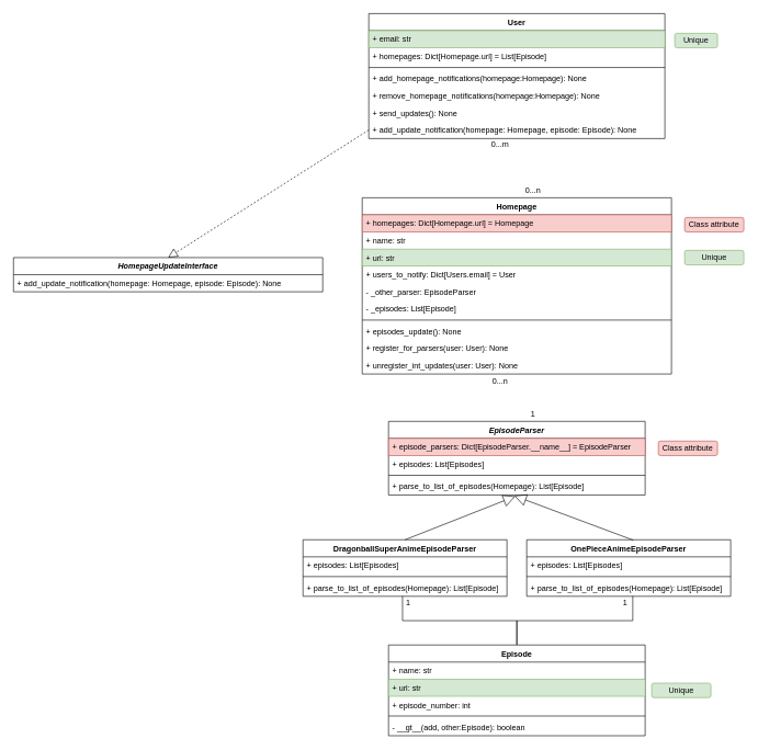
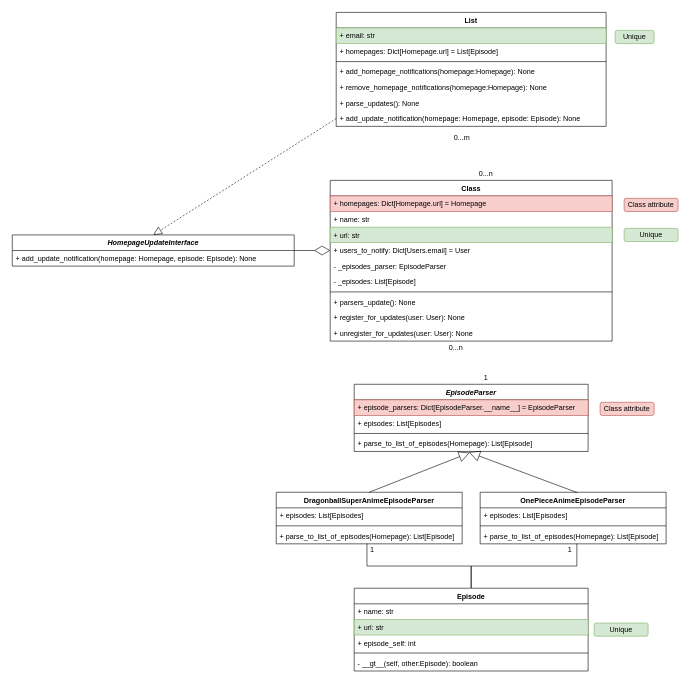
- <mxCell id="2" value="User" style="swimlane;fontStyle=1;align=center;verticalAlign=top;childLayout=stackLayout;horizontal=1;startSize=26;horizontalStack=0;resizeParent=1;resizeParentMax=0;resizeLast=0;collapsible=1;marginBottom=0;" vertex="1" parent="1"><mxGeometry x="560" y="20" width="450" height="190" as="geometry" /></mxCell>
+ <mxCell id="2" value="List" style="swimlane;fontStyle=1;align=center;verticalAlign=top;childLayout=stackLayout;horizontal=1;startSize=26;horizontalStack=0;resizeParent=1;resizeParentMax=0;resizeLast=0;collapsible=1;marginBottom=0;" vertex="1" parent="1"><mxGeometry x="560" y="20" width="450" height="190" as="geometry" /></mxCell>
- <mxCell id="8" value="+ send_updates(): None" style="text;strokeColor=none;fillColor=none;align=left;verticalAlign=top;spacingLeft=4;spacingRight=4;overflow=hidden;rotatable=0;points=[[0,0.5],[1,0.5]];portConstraint=eastwest;" vertex="1" parent="2"><mxGeometry y="138" width="450" height="26" as="geometry" /></mxCell>
+ <mxCell id="8" value="+ parse_updates(): None" style="text;strokeColor=none;fillColor=none;align=left;verticalAlign=top;spacingLeft=4;spacingRight=4;overflow=hidden;rotatable=0;points=[[0,0.5],[1,0.5]];portConstraint=eastwest;" vertex="1" parent="2"><mxGeometry y="138" width="450" height="26" as="geometry" /></mxCell>
- <mxCell id="35" value="0...m" style="text;html=1;strokeColor=none;fillColor=none;align=center;verticalAlign=middle;whiteSpace=wrap;rounded=0;" vertex="1" parent="1"><mxGeometry x="740" y="210" width="40" height="20" as="geometry" /></mxCell>
+ <mxCell id="35" value="0...m" style="text;html=1;strokeColor=none;fillColor=none;align=center;verticalAlign=middle;whiteSpace=wrap;rounded=0;" vertex="1" parent="1"><mxGeometry x="750" y="220" width="40" height="20" as="geometry" /></mxCell>
- <mxCell id="10" value="Homepage" style="swimlane;fontStyle=1;align=center;verticalAlign=top;childLayout=stackLayout;horizontal=1;startSize=26;horizontalStack=0;resizeParent=1;resizeParentMax=0;resizeLast=0;collapsible=1;marginBottom=0;" vertex="1" parent="1"><mxGeometry x="550" y="300" width="470" height="268" as="geometry" /></mxCell>
+ <mxCell id="10" value="Class" style="swimlane;fontStyle=1;align=center;verticalAlign=top;childLayout=stackLayout;horizontal=1;startSize=26;horizontalStack=0;resizeParent=1;resizeParentMax=0;resizeLast=0;collapsible=1;marginBottom=0;" vertex="1" parent="1"><mxGeometry x="550" y="300" width="470" height="268" as="geometry" /></mxCell>
+ <mxCell id="40" value="" style="endArrow=diamondThin;endFill=0;endSize=24;html=1;strokeWidth=1;entryX=0;entryY=0.5;entryDx=0;entryDy=0;exitX=1;exitY=0.5;exitDx=0;exitDy=0;" edge="1" parent="1" source="38" target="14"><mxGeometry width="160" relative="1" as="geometry"><mxPoint x="470" y="400" as="sourcePoint" /><mxPoint x="500" y="310" as="targetPoint" /></mxGeometry></mxCell>
- <mxCell id="15" value="- _other_parser: EpisodeParser" style="text;strokeColor=none;fillColor=none;align=left;verticalAlign=top;spacingLeft=4;spacingRight=4;overflow=hidden;rotatable=0;points=[[0,0.5],[1,0.5]];portConstraint=eastwest;" vertex="1" parent="10"><mxGeometry y="130" width="470" height="26" as="geometry" /></mxCell>
+ <mxCell id="15" value="- _episodes_parser: EpisodeParser" style="text;strokeColor=none;fillColor=none;align=left;verticalAlign=top;spacingLeft=4;spacingRight=4;overflow=hidden;rotatable=0;points=[[0,0.5],[1,0.5]];portConstraint=eastwest;" vertex="1" parent="10"><mxGeometry y="130" width="470" height="26" as="geometry" /></mxCell>
- <mxCell id="18" value="+ episodes_update(): None " style="text;strokeColor=none;fillColor=none;align=left;verticalAlign=top;spacingLeft=4;spacingRight=4;overflow=hidden;rotatable=0;points=[[0,0.5],[1,0.5]];portConstraint=eastwest;" vertex="1" parent="10"><mxGeometry y="190" width="470" height="26" as="geometry" /></mxCell>
+ <mxCell id="18" value="+ parsers_update(): None " style="text;strokeColor=none;fillColor=none;align=left;verticalAlign=top;spacingLeft=4;spacingRight=4;overflow=hidden;rotatable=0;points=[[0,0.5],[1,0.5]];portConstraint=eastwest;" vertex="1" parent="10"><mxGeometry y="190" width="470" height="26" as="geometry" /></mxCell>
- <mxCell id="19" value="+ register_for_parsers(user: User): None" style="text;strokeColor=none;fillColor=none;align=left;verticalAlign=top;spacingLeft=4;spacingRight=4;overflow=hidden;rotatable=0;points=[[0,0.5],[1,0.5]];portConstraint=eastwest;" vertex="1" parent="10"><mxGeometry y="216" width="470" height="26" as="geometry" /></mxCell>
+ <mxCell id="19" value="+ register_for_updates(user: User): None" style="text;strokeColor=none;fillColor=none;align=left;verticalAlign=top;spacingLeft=4;spacingRight=4;overflow=hidden;rotatable=0;points=[[0,0.5],[1,0.5]];portConstraint=eastwest;" vertex="1" parent="10"><mxGeometry y="216" width="470" height="26" as="geometry" /></mxCell>
- <mxCell id="20" value="+ unregister_int_updates(user: User): None" style="text;strokeColor=none;fillColor=none;align=left;verticalAlign=top;spacingLeft=4;spacingRight=4;overflow=hidden;rotatable=0;points=[[0,0.5],[1,0.5]];portConstraint=eastwest;" vertex="1" parent="10"><mxGeometry y="242" width="470" height="26" as="geometry" /></mxCell>
+ <mxCell id="20" value="+ unregister_for_updates(user: User): None" style="text;strokeColor=none;fillColor=none;align=left;verticalAlign=top;spacingLeft=4;spacingRight=4;overflow=hidden;rotatable=0;points=[[0,0.5],[1,0.5]];portConstraint=eastwest;" vertex="1" parent="10"><mxGeometry y="242" width="470" height="26" as="geometry" /></mxCell>
- <mxCell id="47" value="+ episode_number: int" style="text;strokeColor=none;fillColor=none;align=left;verticalAlign=top;spacingLeft=4;spacingRight=4;overflow=hidden;rotatable=0;points=[[0,0.5],[1,0.5]];portConstraint=eastwest;" vertex="1" parent="44"><mxGeometry y="78" width="390" height="26" as="geometry" /></mxCell>
+ <mxCell id="47" value="+ episode_self: int" style="text;strokeColor=none;fillColor=none;align=left;verticalAlign=top;spacingLeft=4;spacingRight=4;overflow=hidden;rotatable=0;points=[[0,0.5],[1,0.5]];portConstraint=eastwest;" vertex="1" parent="44"><mxGeometry y="78" width="390" height="26" as="geometry" /></mxCell>
- <mxCell id="49" value="- __gt__(add, other:Episode): boolean" style="text;strokeColor=none;fillColor=none;align=left;verticalAlign=top;spacingLeft=4;spacingRight=4;overflow=hidden;rotatable=0;points=[[0,0.5],[1,0.5]];portConstraint=eastwest;" vertex="1" parent="44"><mxGeometry y="112" width="390" height="26" as="geometry" /></mxCell>
+ <mxCell id="49" value="- __gt__(self, other:Episode): boolean" style="text;strokeColor=none;fillColor=none;align=left;verticalAlign=top;spacingLeft=4;spacingRight=4;overflow=hidden;rotatable=0;points=[[0,0.5],[1,0.5]];portConstraint=eastwest;" vertex="1" parent="44"><mxGeometry y="112" width="390" height="26" as="geometry" /></mxCell>
